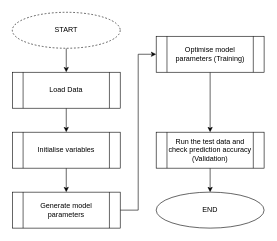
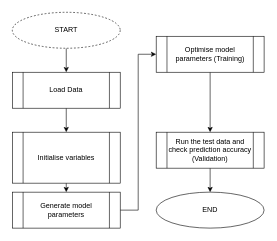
- <mxCell id="7" value="Initialise variables" style="shape=process;whiteSpace=wrap;html=1;backgroundOutline=1;" vertex="1" parent="1"><mxGeometry x="20" y="220" width="180" height="60" as="geometry" /></mxCell>
+ <mxCell id="7" value="Initialise variables" style="shape=process;whiteSpace=wrap;html=1;backgroundOutline=1;" vertex="1" parent="1"><mxGeometry x="20" y="220" width="180" height="85" as="geometry" /></mxCell>
